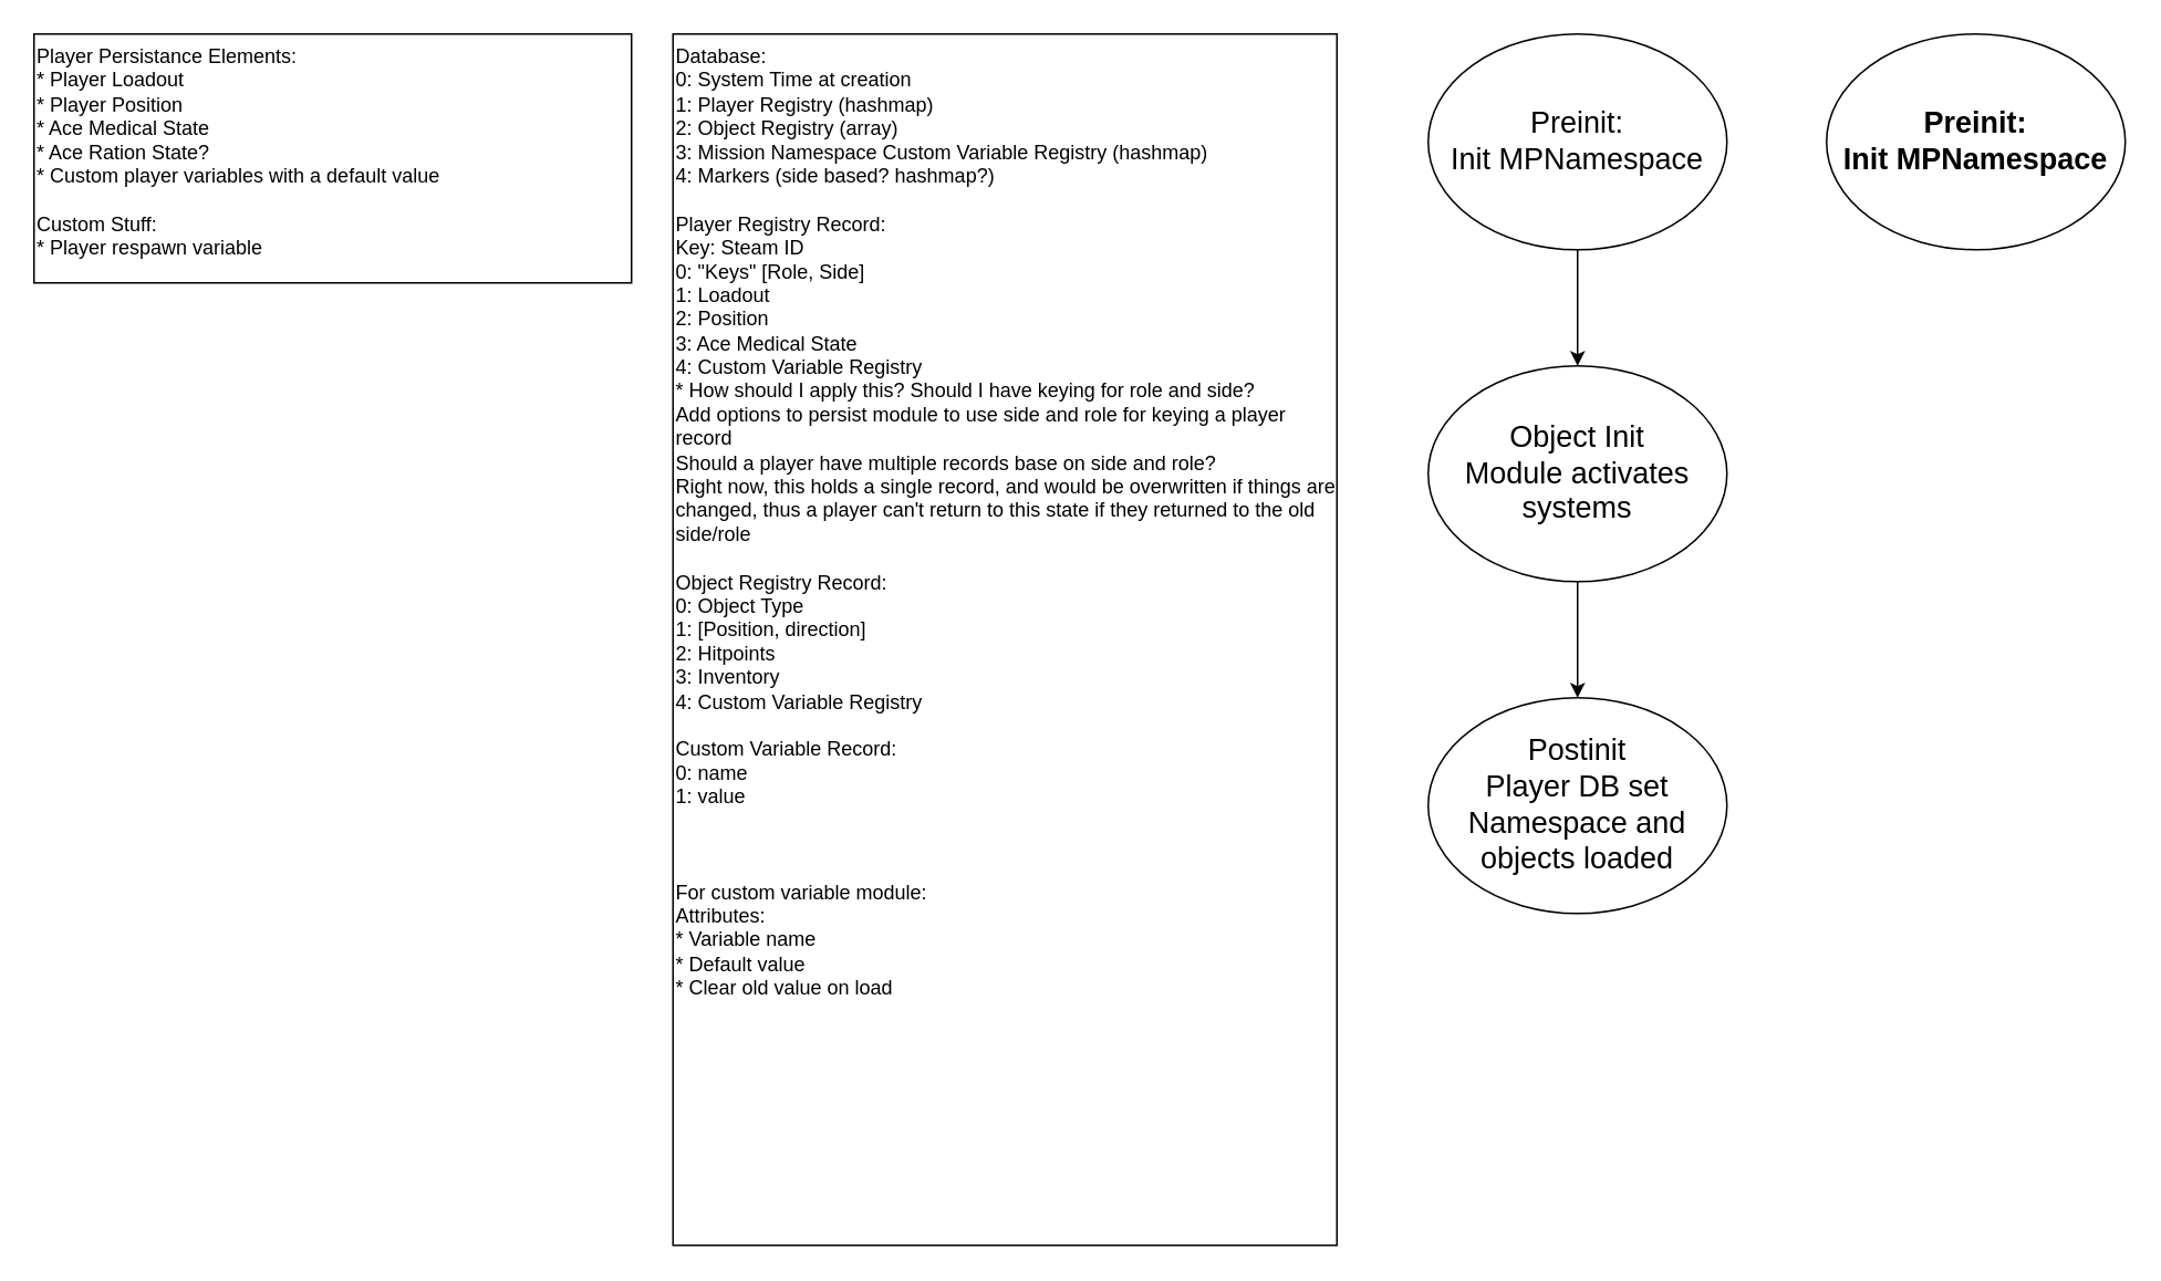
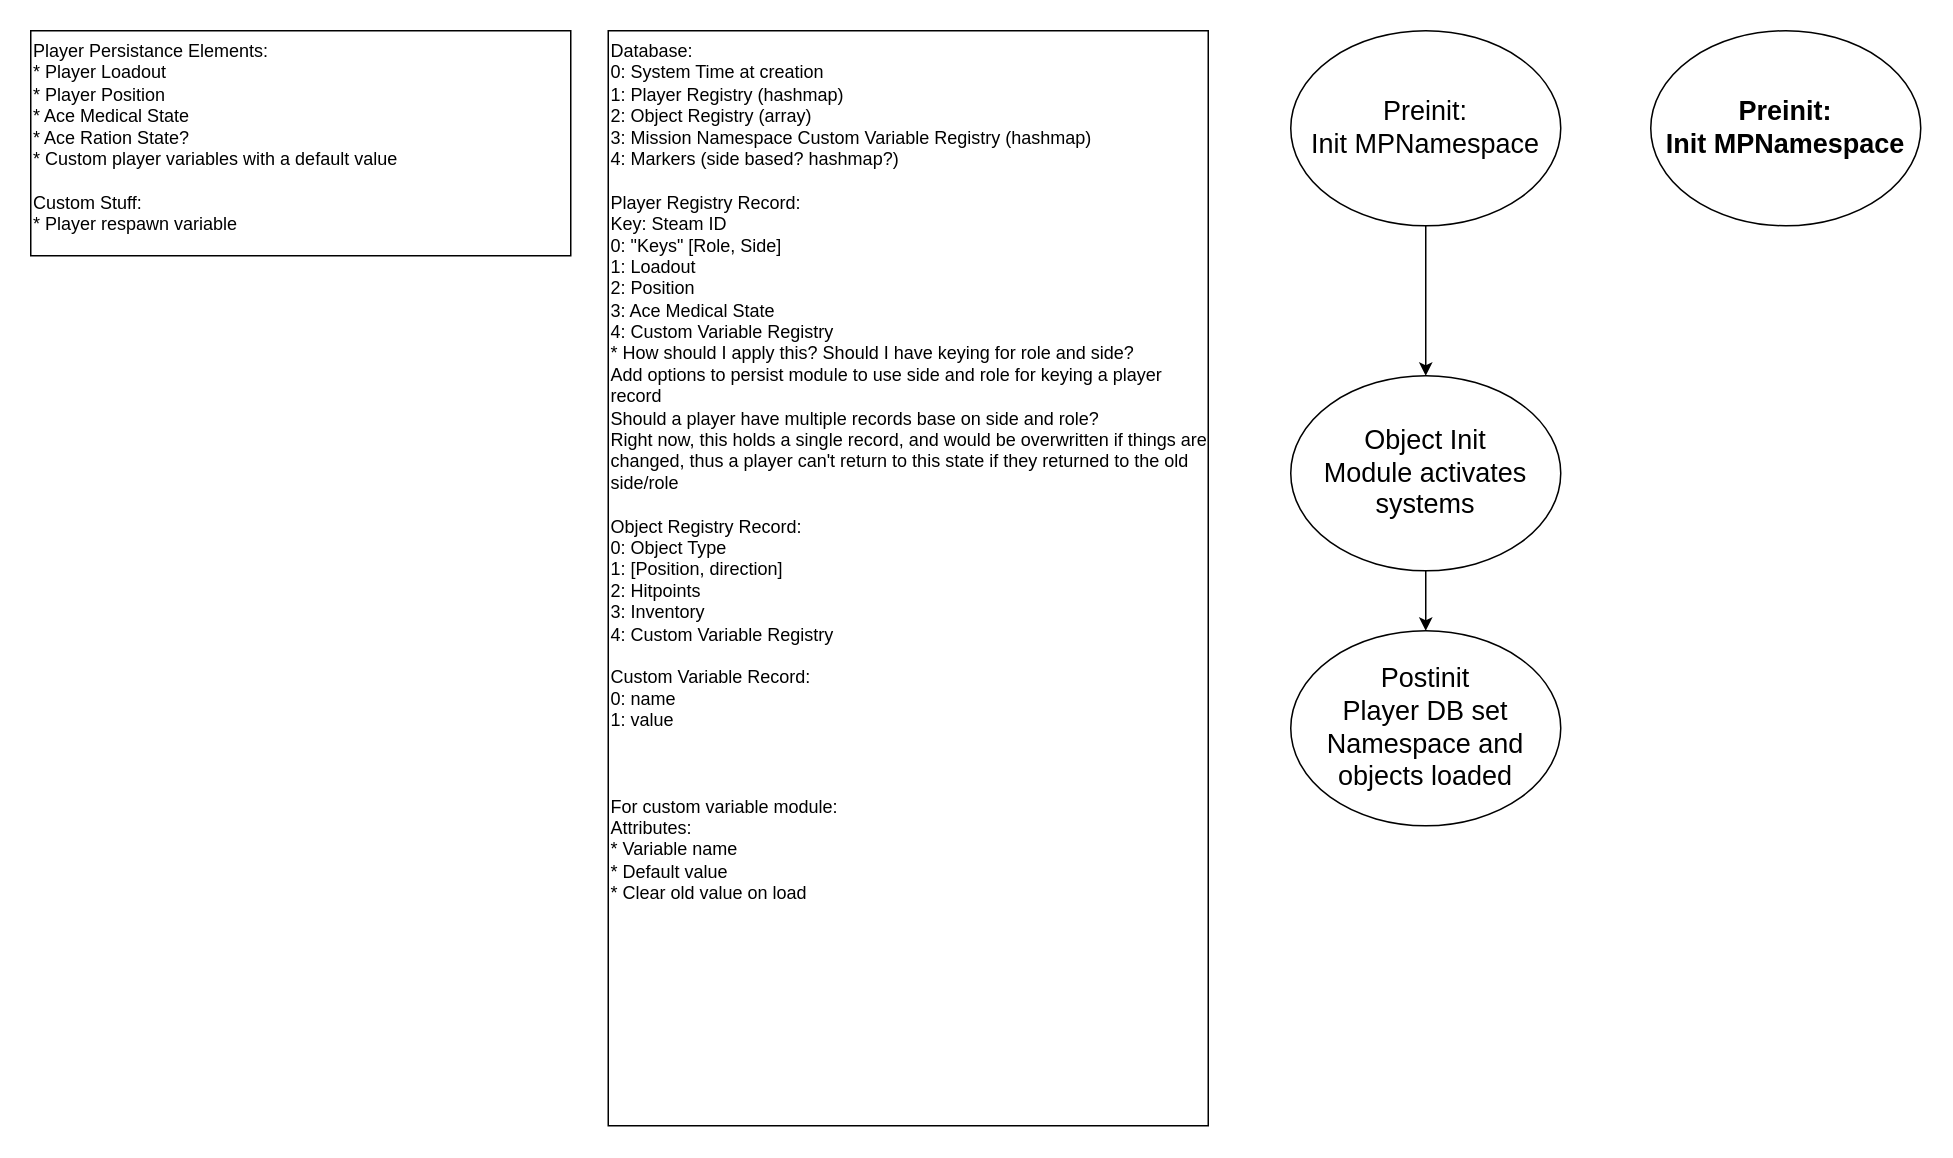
- <mxCell id="7" value="Object Init&lt;br&gt;Module activates&lt;br&gt;systems" style="ellipse;whiteSpace=wrap;html=1;fontSize=18;verticalAlign=middle;" vertex="1" parent="1"><mxGeometry x="860" y="220" width="180" height="130" as="geometry" /></mxCell>
+ <mxCell id="7" value="Object Init&lt;br&gt;Module activates&lt;br&gt;systems" style="ellipse;whiteSpace=wrap;html=1;fontSize=18;verticalAlign=middle;" vertex="1" parent="1"><mxGeometry x="860" y="250" width="180" height="130" as="geometry" /></mxCell>
